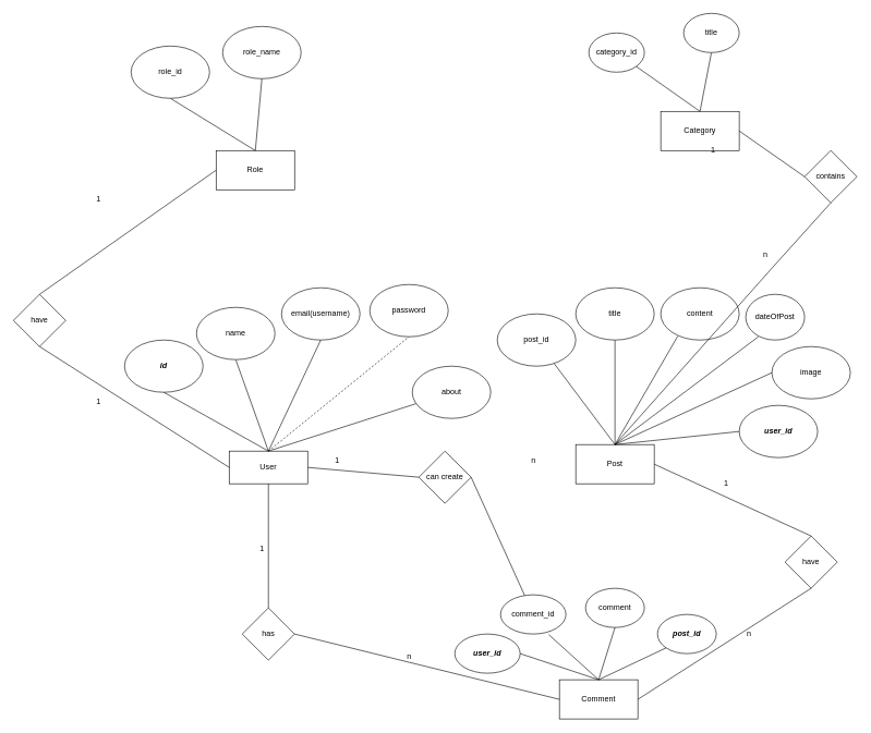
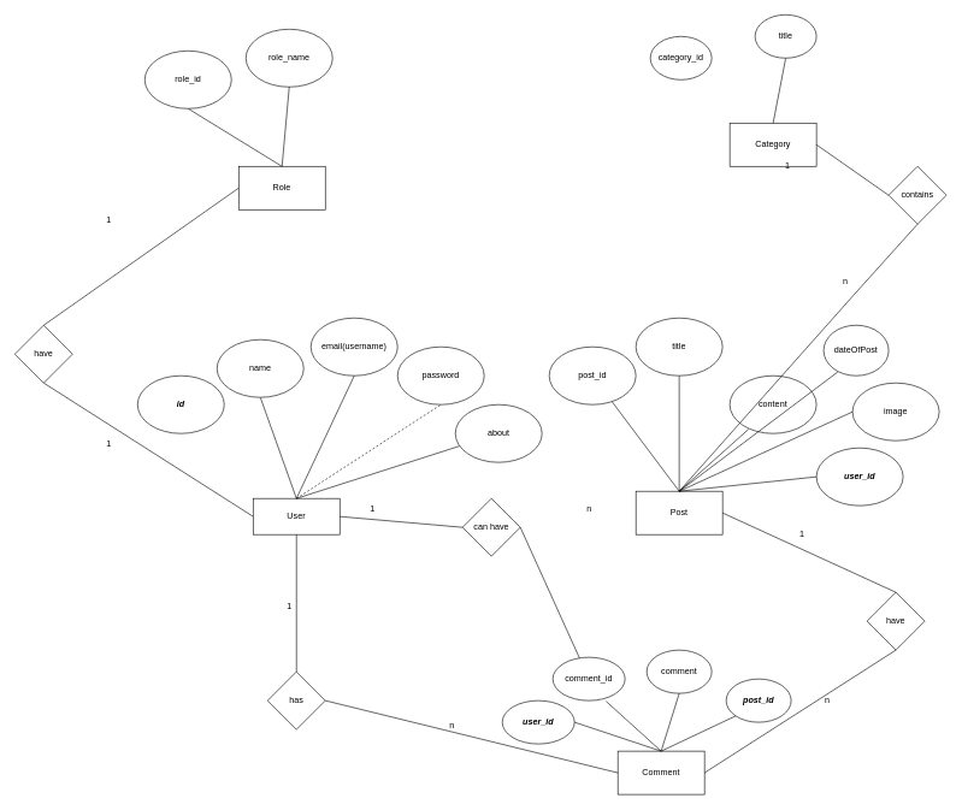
- <mxCell id="52" value="" style="endArrow=none;html=1;rounded=0;exitX=0.5;exitY=0;exitDx=0;exitDy=0;" edge="1" parent="1" source="50" target="51"><mxGeometry width="50" height="50" relative="1" as="geometry"><mxPoint x="1030" y="300" as="sourcePoint" /><mxPoint x="1080" y="250" as="targetPoint" /></mxGeometry></mxCell>
- <mxCell id="9" value="password" style="ellipse;whiteSpace=wrap;html=1;" vertex="1" parent="1"><mxGeometry x="565" y="435" width="120" height="80" as="geometry" /></mxCell>
+ <mxCell id="9" value="password" style="ellipse;whiteSpace=wrap;html=1;" vertex="1" parent="1"><mxGeometry x="550" y="480" width="120" height="80" as="geometry" /></mxCell>
- <mxCell id="18" value="content" style="ellipse;whiteSpace=wrap;html=1;" vertex="1" parent="1"><mxGeometry x="1010" width="120" height="80" as="geometry" y="440" /></mxCell>
+ <mxCell id="18" value="content" style="ellipse;whiteSpace=wrap;html=1;" vertex="1" parent="1"><mxGeometry x="1010" y="520" width="120" height="80" as="geometry" /></mxCell>
- <mxCell id="4" value="" style="endArrow=none;html=1;rounded=0;entryX=0.5;entryY=1;entryDx=0;entryDy=0;exitX=0.5;exitY=0;exitDx=0;exitDy=0;" edge="1" parent="1" source="2" target="3"><mxGeometry width="50" height="50" relative="1" as="geometry"><mxPoint x="680" y="750" as="sourcePoint" /><mxPoint x="730" y="700" as="targetPoint" /></mxGeometry></mxCell>
- <mxCell id="22" value="can create" style="rhombus;whiteSpace=wrap;html=1;" vertex="1" parent="1"><mxGeometry x="640" y="690" width="80" height="80" as="geometry" /></mxCell>
+ <mxCell id="22" value="can have" style="rhombus;whiteSpace=wrap;html=1;" vertex="1" parent="1"><mxGeometry x="640" y="690" width="80" height="80" as="geometry" /></mxCell>
